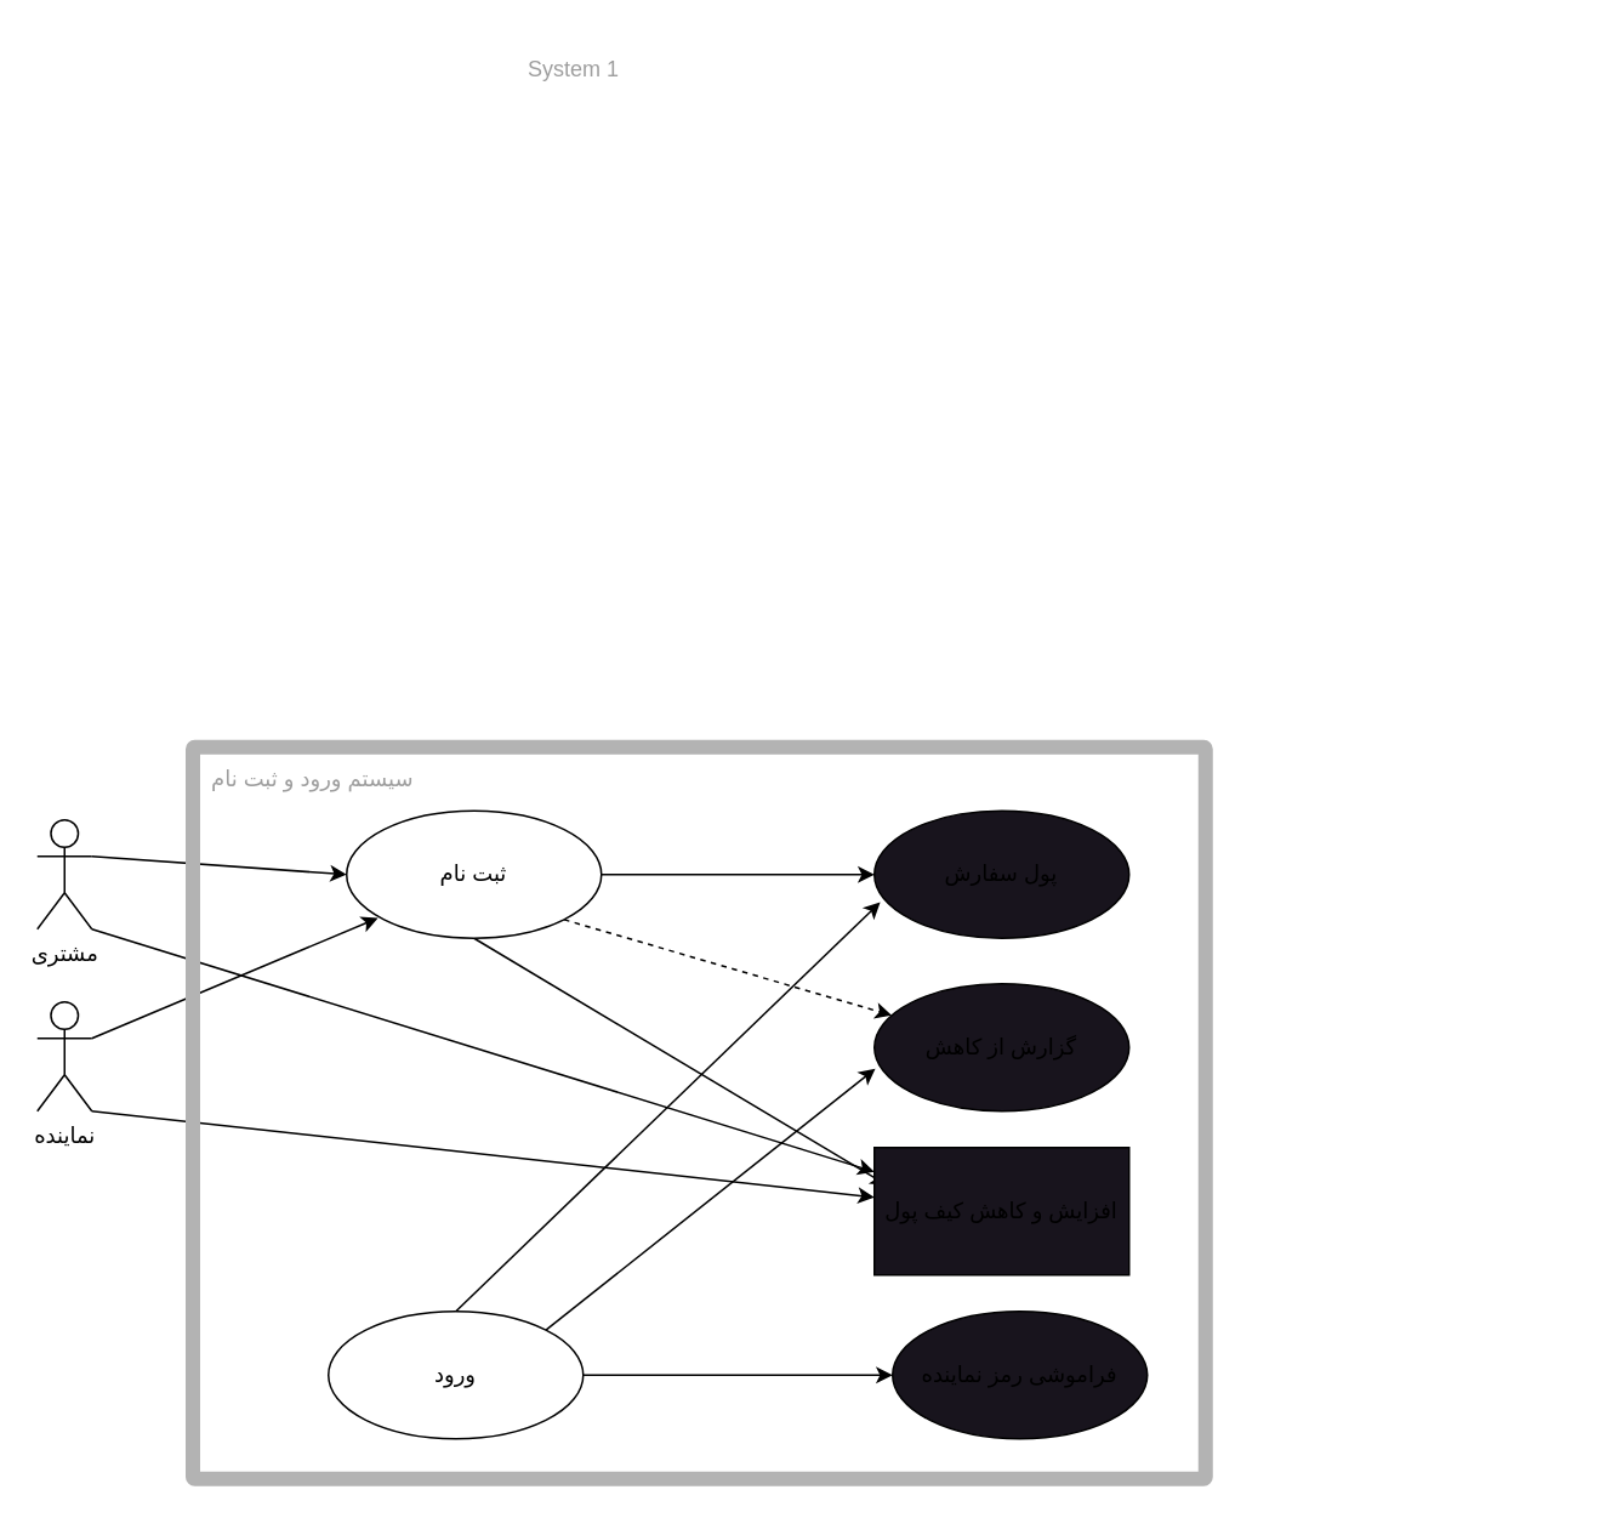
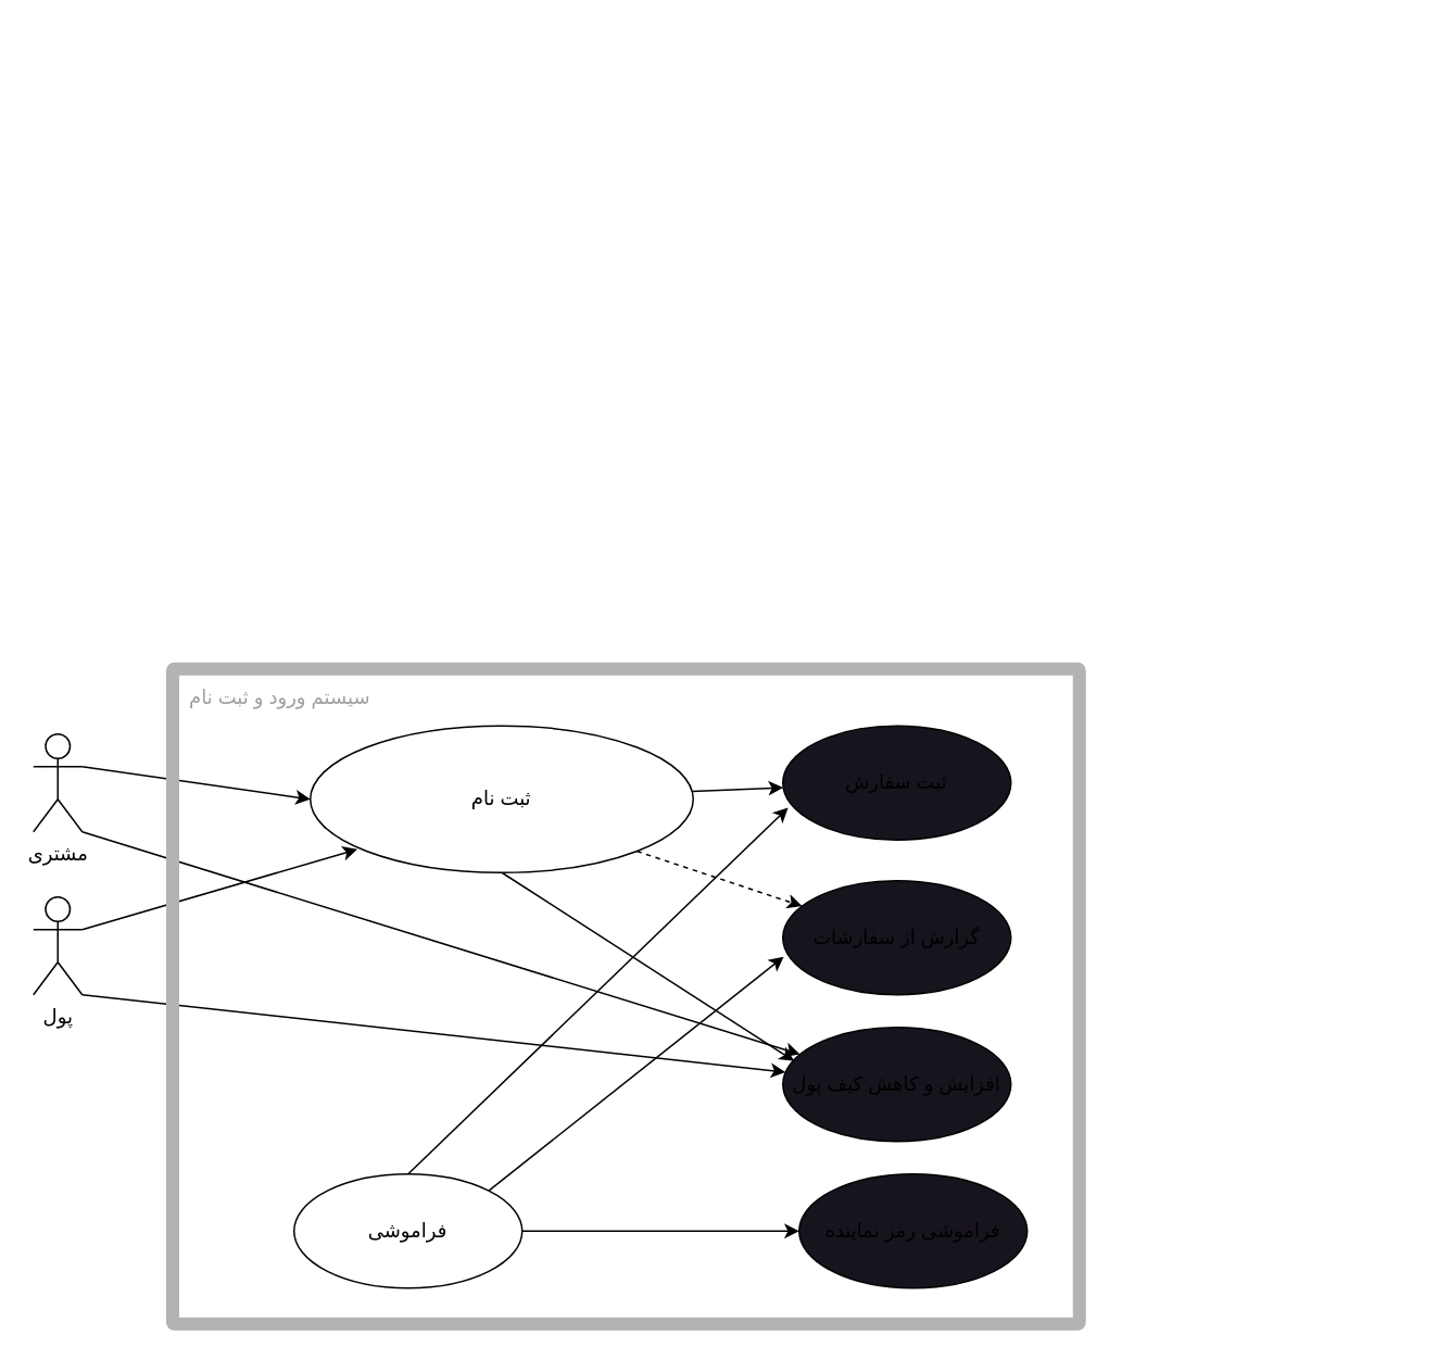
- <mxCell id="20" value="System 1" style="sketch=0;points=[[0,0,0],[0.25,0,0],[0.5,0,0],[0.75,0,0],[1,0,0],[1,0.25,0],[1,0.5,0],[1,0.75,0],[1,1,0],[0.75,1,0],[0.5,1,0],[0.25,1,0],[0,1,0],[0,0.75,0],[0,0.5,0],[0,0.25,0]];rounded=1;absoluteArcSize=1;arcSize=2;html=1;strokeColor=none;gradientColor=none;shadow=0;dashed=0;fontSize=12;fontColor=#9E9E9E;align=left;verticalAlign=top;spacing=10;spacingTop=-4;fillColor=none;" vertex="1" parent="1"><mxGeometry x="280" y="20" width="580" height="390" as="geometry" /></mxCell>
- <mxCell id="8" value="ثبت نام" style="ellipse;whiteSpace=wrap;html=1;" vertex="1" parent="1"><mxGeometry x="190" y="445" width="140" height="70" as="geometry" /></mxCell>
+ <mxCell id="8" value="ثبت نام" style="ellipse;whiteSpace=wrap;html=1;" vertex="1" parent="1"><mxGeometry x="190" y="445" width="235" height="90" as="geometry" /></mxCell>
- <mxCell id="9" value="پول سفارش" style="ellipse;whiteSpace=wrap;html=1;fillColor=rgb(24, 20, 29);" vertex="1" parent="1"><mxGeometry x="480" y="445" width="140" height="70" as="geometry" /></mxCell>
+ <mxCell id="9" value="ثبت سفارش" style="ellipse;whiteSpace=wrap;html=1;fillColor=rgb(24, 20, 29);" vertex="1" parent="1"><mxGeometry x="480" y="445" width="140" height="70" as="geometry" /></mxCell>
- <mxCell id="10" value="گزارش از کاهش" style="ellipse;whiteSpace=wrap;html=1;fillColor=rgb(24, 20, 29);" vertex="1" parent="1"><mxGeometry x="480" y="540" width="140" height="70" as="geometry" /></mxCell>
+ <mxCell id="10" value="گزارش از سفارشات" style="ellipse;whiteSpace=wrap;html=1;fillColor=rgb(24, 20, 29);" vertex="1" parent="1"><mxGeometry x="480" y="540" width="140" height="70" as="geometry" /></mxCell>
- <mxCell id="14" value="نماینده" style="shape=umlActor;verticalLabelPosition=bottom;verticalAlign=top;html=1;" vertex="1" parent="1"><mxGeometry x="20" y="550" width="30" height="60" as="geometry" /></mxCell>
+ <mxCell id="14" value="پول" style="shape=umlActor;verticalLabelPosition=bottom;verticalAlign=top;html=1;" vertex="1" parent="1"><mxGeometry x="20" y="550" width="30" height="60" as="geometry" /></mxCell>
- <mxCell id="11" value="افزایش و کاهش کیف پول" style="whiteSpace=wrap;html=1;fillColor=rgb(24, 20, 29);rounded=0;" vertex="1" parent="1"><mxGeometry x="480" y="630" width="140" height="70" as="geometry" /></mxCell>
+ <mxCell id="11" value="افزایش و کاهش کیف پول" style="ellipse;whiteSpace=wrap;html=1;fillColor=rgb(24, 20, 29);" vertex="1" parent="1"><mxGeometry x="480" y="630" width="140" height="70" as="geometry" /></mxCell>
- <mxCell id="18" value="ورود" style="ellipse;whiteSpace=wrap;html=1;" vertex="1" parent="1"><mxGeometry x="180" y="720" width="140" height="70" as="geometry" /></mxCell>
+ <mxCell id="18" value="فراموشی" style="ellipse;whiteSpace=wrap;html=1;" vertex="1" parent="1"><mxGeometry x="180" y="720" width="140" height="70" as="geometry" /></mxCell>
